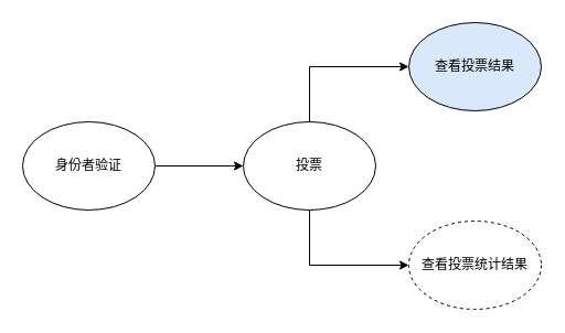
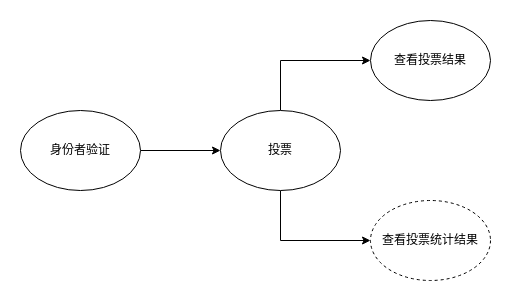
- <mxCell id="7" value="查看投票结果" style="ellipse;whiteSpace=wrap;html=1;fillColor=#dae8fc;" vertex="1" parent="1"><mxGeometry x="370" y="20" width="120" height="80" as="geometry" /></mxCell>
+ <mxCell id="7" value="查看投票结果" style="ellipse;whiteSpace=wrap;html=1;" vertex="1" parent="1"><mxGeometry x="370" y="20" width="120" height="80" as="geometry" /></mxCell>
